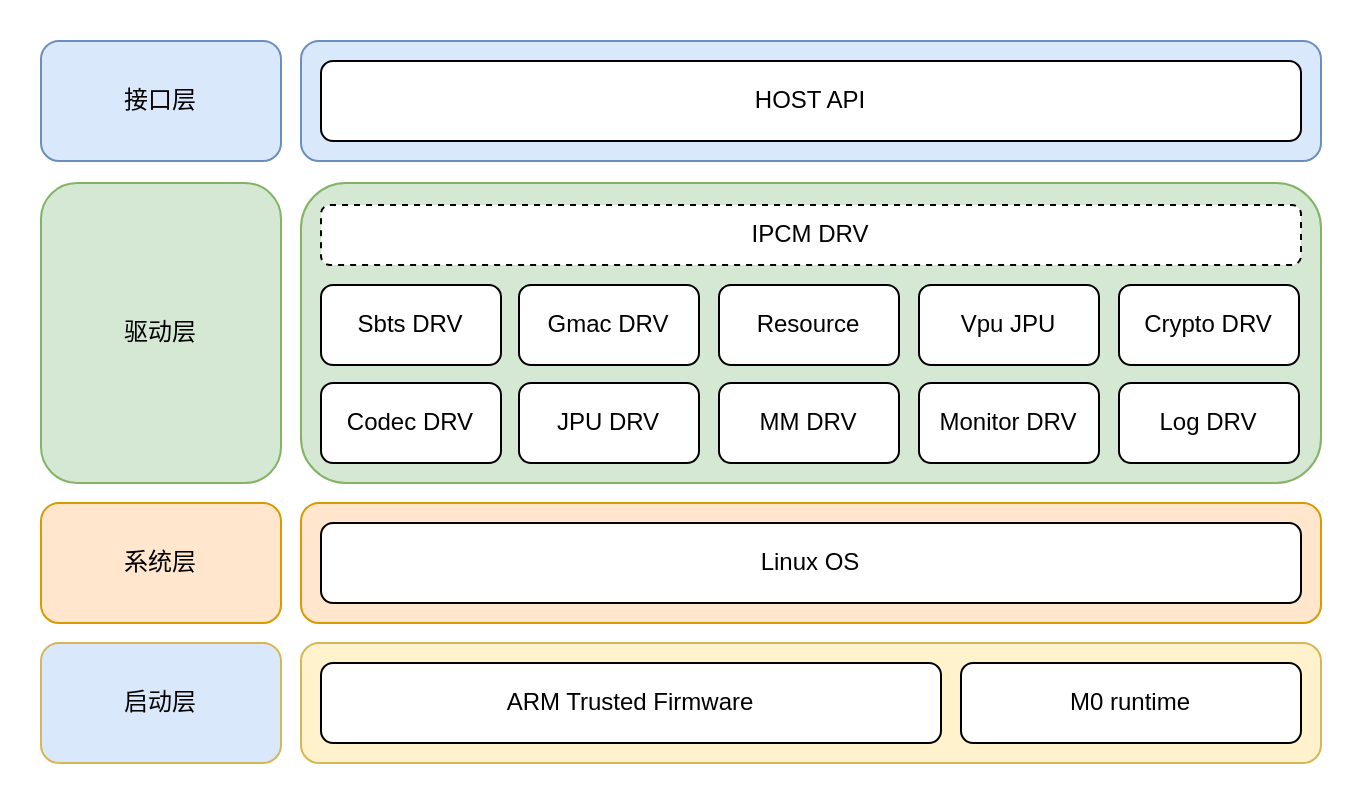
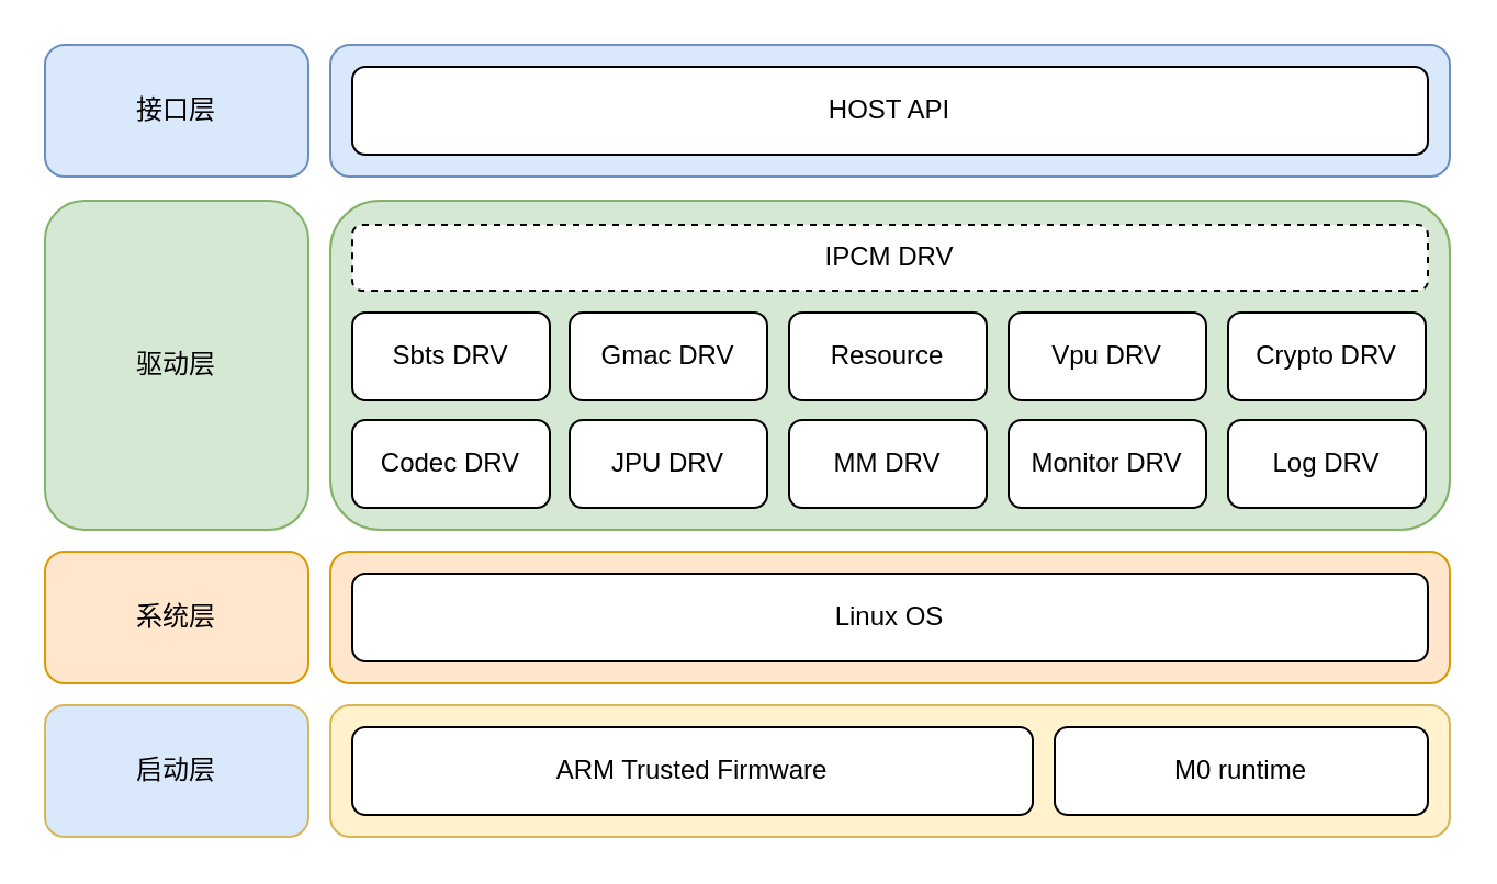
- <mxCell id="23" value="Vpu JPU" style="rounded=1;whiteSpace=wrap;html=1;" vertex="1" parent="1"><mxGeometry x="459" y="142" width="90" height="40" as="geometry" /></mxCell>
+ <mxCell id="23" value="Vpu DRV" style="rounded=1;whiteSpace=wrap;html=1;" vertex="1" parent="1"><mxGeometry x="459" y="142" width="90" height="40" as="geometry" /></mxCell>
